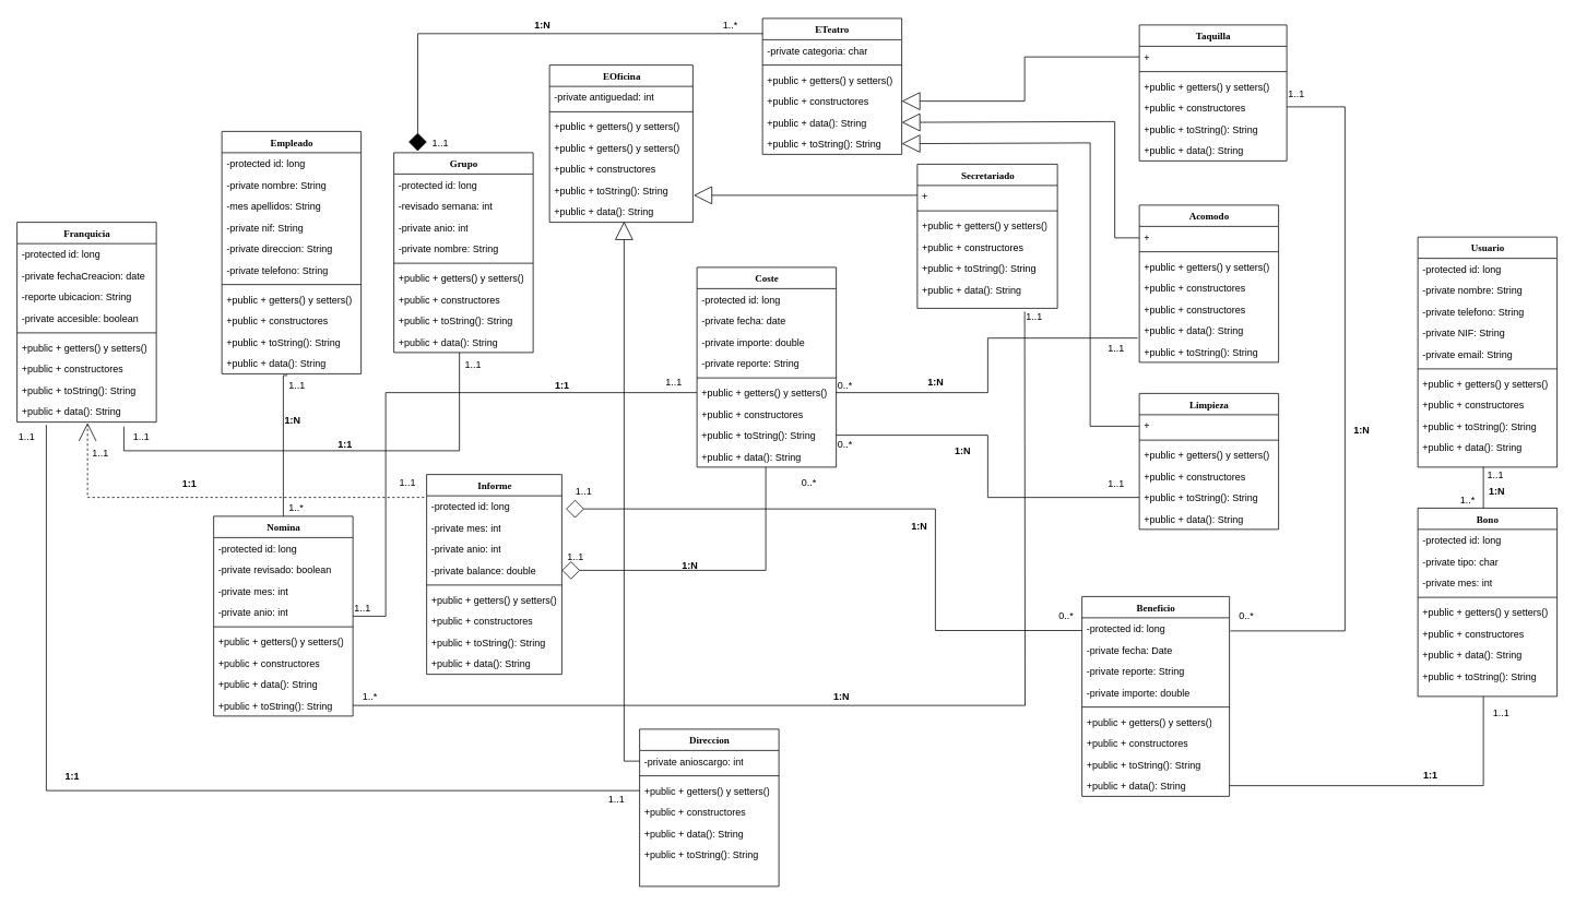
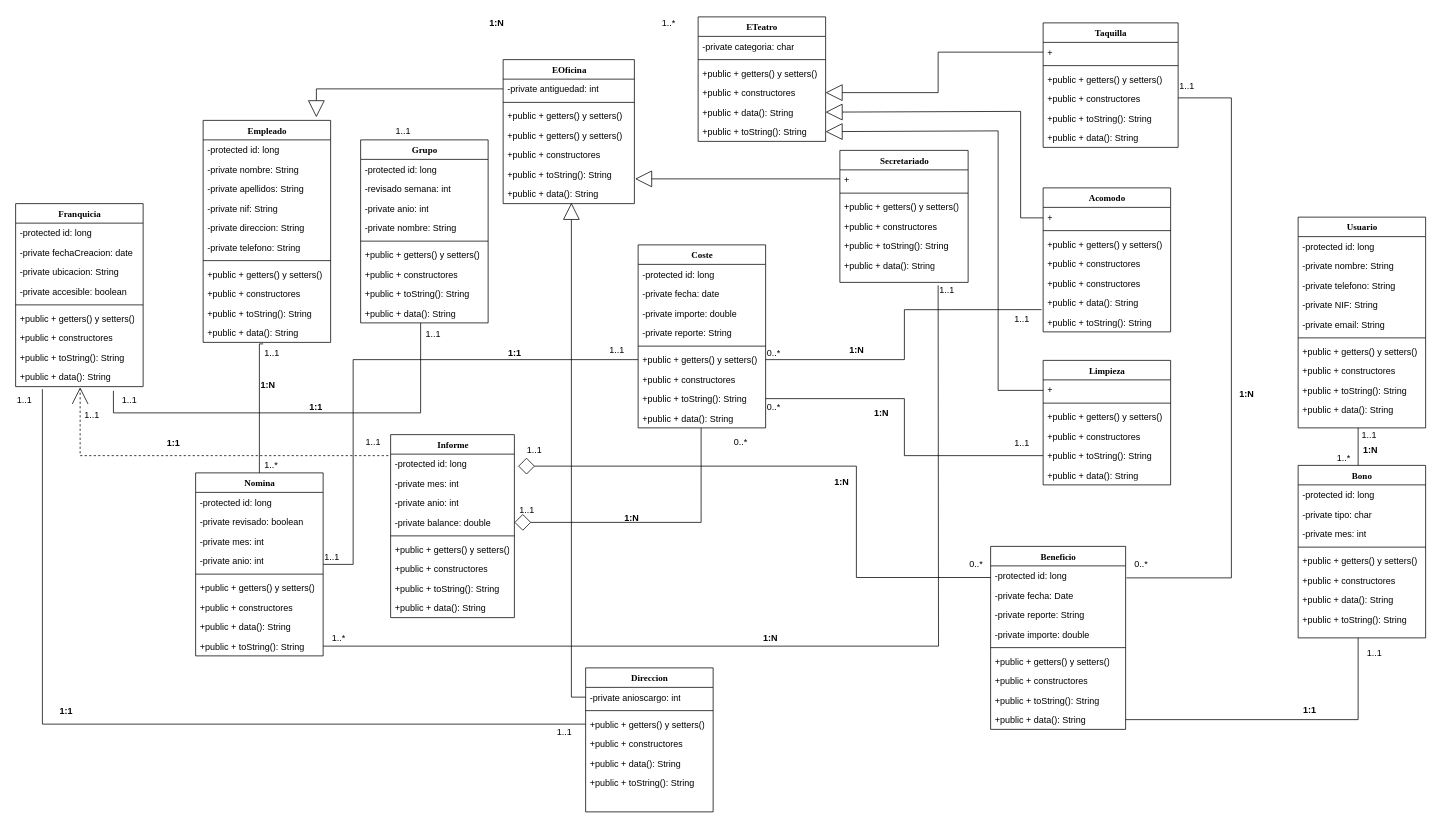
- <mxCell id="139" style="edgeStyle=orthogonalEdgeStyle;rounded=0;orthogonalLoop=1;jettySize=auto;html=1;startArrow=diamond;startFill=1;endArrow=none;endFill=0;endSize=20;strokeWidth=1;entryX=0.003;entryY=0.112;entryDx=0;entryDy=0;entryPerimeter=0;targetPerimeterSpacing=0;sourcePerimeterSpacing=0;startSize=20;exitX=0.171;exitY=-0.008;exitDx=0;exitDy=0;exitPerimeter=0;" edge="1" parent="1" source="141" target="32"><mxGeometry relative="1" as="geometry"><mxPoint x="920" y="41" as="targetPoint" /><Array as="points"><mxPoint x="509" y="41" /></Array><mxPoint x="520" y="170" as="sourcePoint" /></mxGeometry></mxCell>
+ <mxCell id="152" style="edgeStyle=orthogonalEdgeStyle;rounded=0;orthogonalLoop=1;jettySize=auto;html=1;entryX=0.888;entryY=-0.014;entryDx=0;entryDy=0;entryPerimeter=0;endArrow=block;endFill=0;strokeWidth=1;endSize=20;" edge="1" parent="1" source="25" target="12"><mxGeometry relative="1" as="geometry" /></mxCell>
- <mxCell id="15" value="-mes&amp;nbsp;apellidos: String" style="text;html=1;strokeColor=none;fillColor=none;align=left;verticalAlign=top;spacingLeft=4;spacingRight=4;whiteSpace=wrap;overflow=hidden;rotatable=0;points=[[0,0.5],[1,0.5]];portConstraint=eastwest;" vertex="1" parent="12"><mxGeometry y="78" width="170" height="26" as="geometry" /></mxCell>
+ <mxCell id="15" value="-private&amp;nbsp;apellidos: String" style="text;html=1;strokeColor=none;fillColor=none;align=left;verticalAlign=top;spacingLeft=4;spacingRight=4;whiteSpace=wrap;overflow=hidden;rotatable=0;points=[[0,0.5],[1,0.5]];portConstraint=eastwest;" vertex="1" parent="12"><mxGeometry y="78" width="170" height="26" as="geometry" /></mxCell>
- <mxCell id="5" value="-reporte&amp;nbsp;ubicacion: String" style="text;html=1;strokeColor=none;fillColor=none;align=left;verticalAlign=top;spacingLeft=4;spacingRight=4;whiteSpace=wrap;overflow=hidden;rotatable=0;points=[[0,0.5],[1,0.5]];portConstraint=eastwest;" vertex="1" parent="2"><mxGeometry y="78" width="170" height="26" as="geometry" /></mxCell>
+ <mxCell id="5" value="-private&amp;nbsp;ubicacion: String" style="text;html=1;strokeColor=none;fillColor=none;align=left;verticalAlign=top;spacingLeft=4;spacingRight=4;whiteSpace=wrap;overflow=hidden;rotatable=0;points=[[0,0.5],[1,0.5]];portConstraint=eastwest;" vertex="1" parent="2"><mxGeometry y="78" width="170" height="26" as="geometry" /></mxCell>
